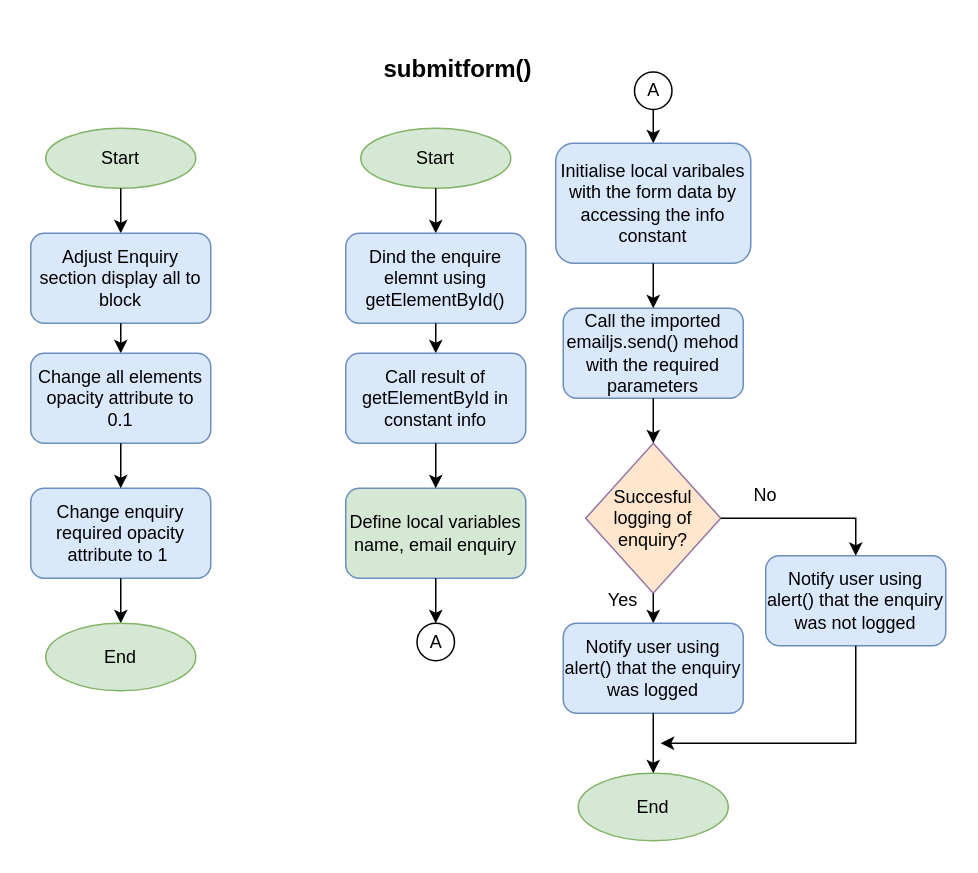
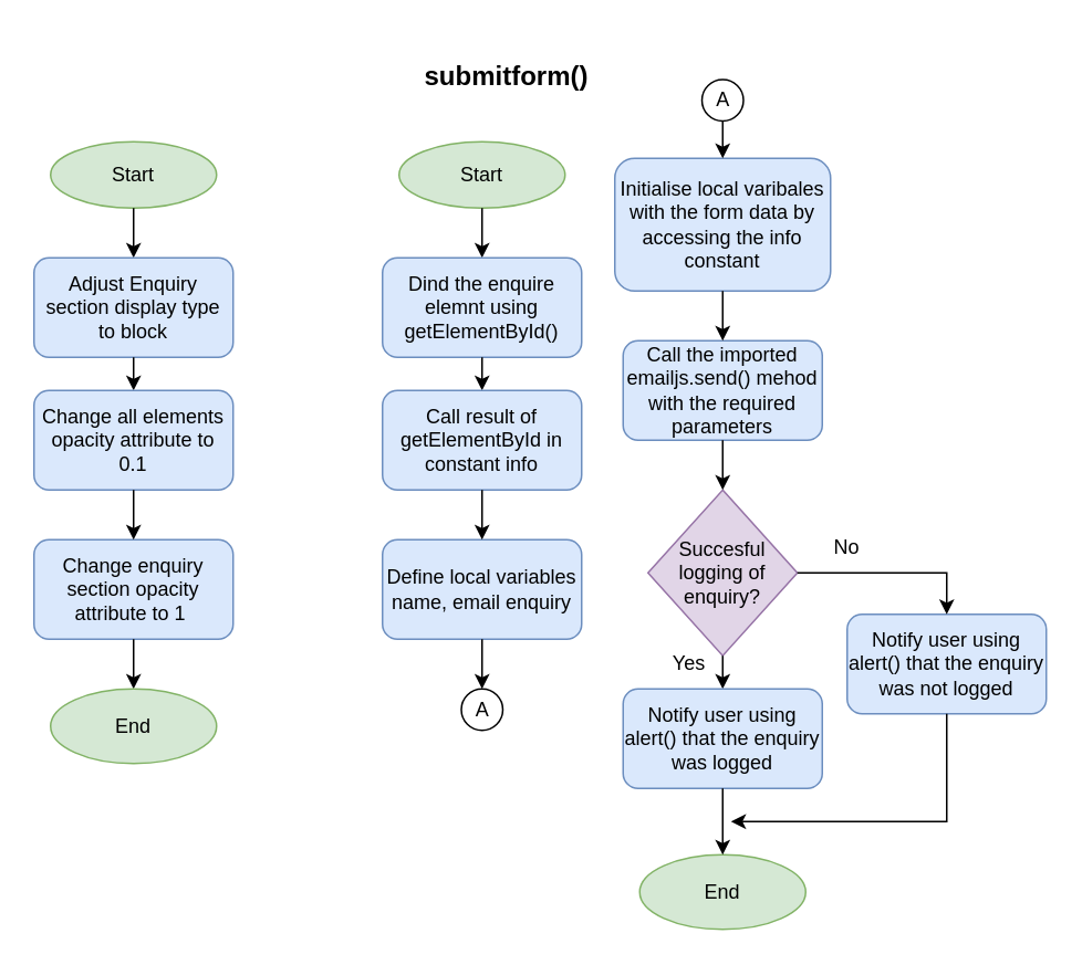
- <mxCell id="4" value="Adjust Enquiry section display all to block" style="rounded=1;whiteSpace=wrap;html=1;fillColor=#dae8fc;strokeColor=#6c8ebf;" parent="1" vertex="1"><mxGeometry x="20" y="155" width="120" height="60" as="geometry" /></mxCell>
+ <mxCell id="4" value="Adjust Enquiry section display type to block" style="rounded=1;whiteSpace=wrap;html=1;fillColor=#dae8fc;strokeColor=#6c8ebf;" parent="1" vertex="1"><mxGeometry x="20" y="155" width="120" height="60" as="geometry" /></mxCell>
- <mxCell id="24" value="Succesful logging of enquiry?" style="rhombus;whiteSpace=wrap;html=1;fillColor=#ffe6cc;strokeColor=#9673a6;" vertex="1" parent="1"><mxGeometry x="390" y="295" width="90" height="100" as="geometry" /></mxCell>
+ <mxCell id="24" value="Succesful logging of enquiry?" style="rhombus;whiteSpace=wrap;html=1;fillColor=#e1d5e7;strokeColor=#9673a6;" vertex="1" parent="1"><mxGeometry x="390" y="295" width="90" height="100" as="geometry" /></mxCell>
- <mxCell id="7" value="Change enquiry required opacity attribute to 1&amp;nbsp;" style="rounded=1;whiteSpace=wrap;html=1;fillColor=#dae8fc;strokeColor=#6c8ebf;" parent="1" vertex="1"><mxGeometry x="20" y="325" width="120" height="60" as="geometry" /></mxCell>
+ <mxCell id="7" value="Change enquiry section opacity attribute to 1&amp;nbsp;" style="rounded=1;whiteSpace=wrap;html=1;fillColor=#dae8fc;strokeColor=#6c8ebf;" parent="1" vertex="1"><mxGeometry x="20" y="325" width="120" height="60" as="geometry" /></mxCell>
- <mxCell id="17" value="Define local variables name, email enquiry" style="rounded=1;whiteSpace=wrap;html=1;fillColor=#d5e8d4;strokeColor=#6c8ebf;" parent="1" vertex="1"><mxGeometry x="230" y="325" width="120" height="60" as="geometry" /></mxCell>
+ <mxCell id="17" value="Define local variables name, email enquiry" style="rounded=1;whiteSpace=wrap;html=1;fillColor=#dae8fc;strokeColor=#6c8ebf;" parent="1" vertex="1"><mxGeometry x="230" y="325" width="120" height="60" as="geometry" /></mxCell>
